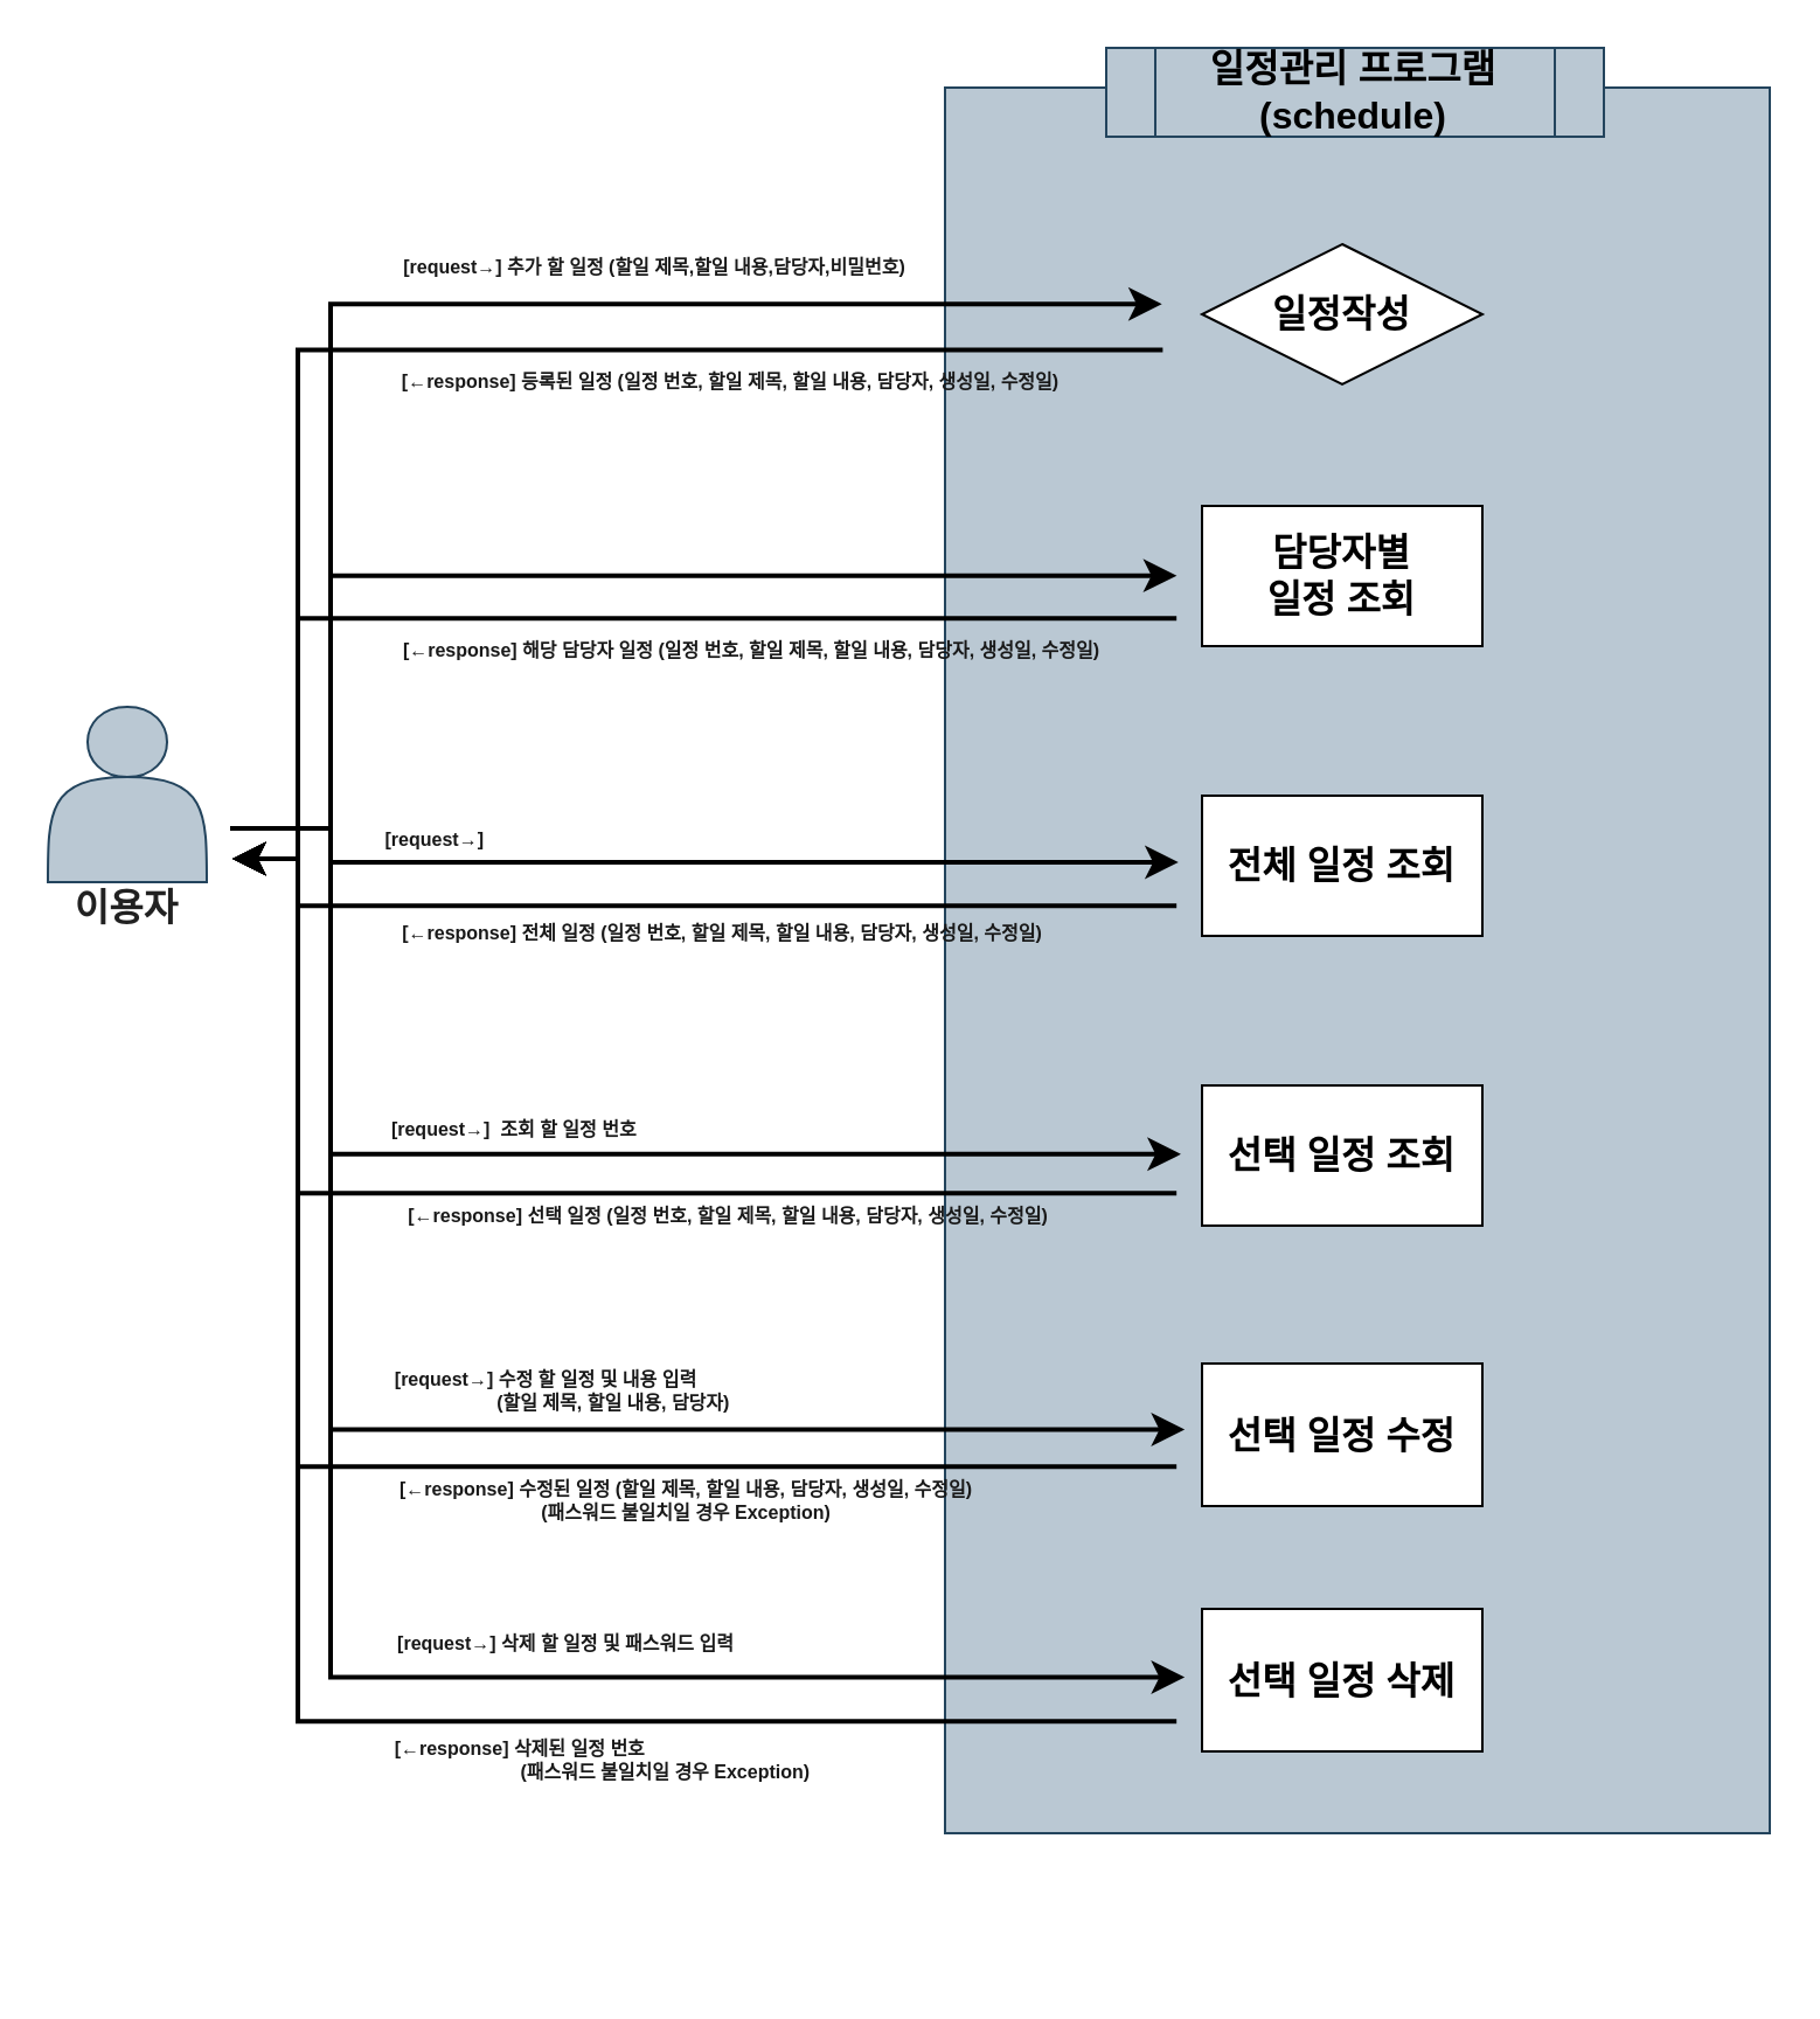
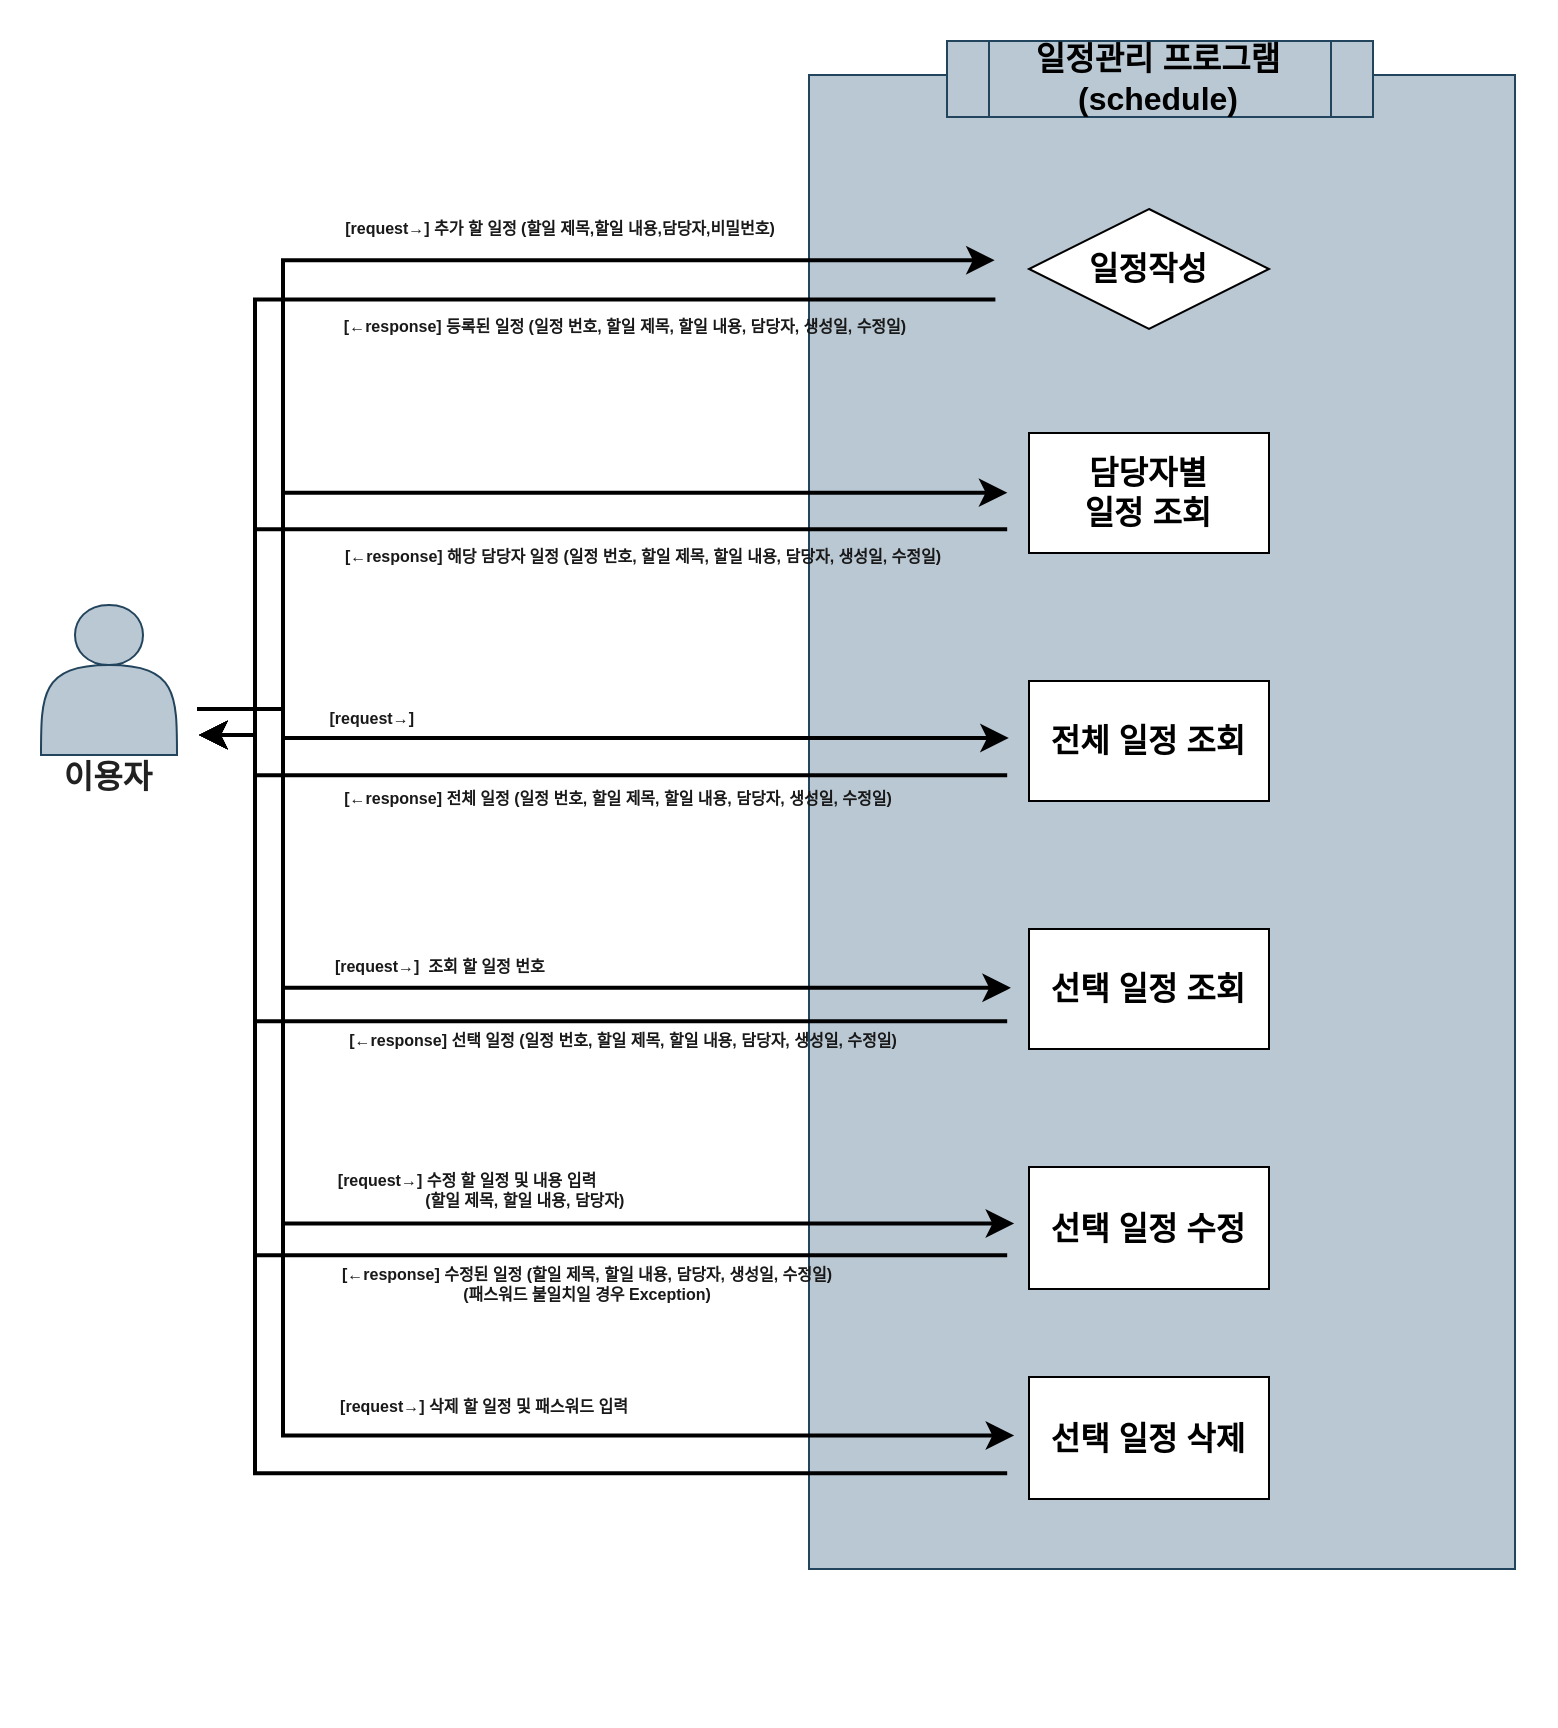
- <mxCell id="35" value="&lt;font style=&quot;font-size: 8px;&quot;&gt;[←response] 삭제된 일정 번호&amp;nbsp;&lt;br style=&quot;border-color: var(--border-color); font-size: 8px;&quot;&gt;&amp;nbsp; &amp;nbsp; &amp;nbsp; &amp;nbsp; &amp;nbsp; &amp;nbsp; &amp;nbsp; &amp;nbsp; &amp;nbsp; &amp;nbsp; &amp;nbsp; &amp;nbsp; &amp;nbsp; &amp;nbsp; &amp;nbsp; &amp;nbsp; &amp;nbsp; &amp;nbsp; &amp;nbsp; &amp;nbsp; &amp;nbsp; &amp;nbsp; &amp;nbsp; &amp;nbsp; &amp;nbsp; &amp;nbsp; &amp;nbsp; &amp;nbsp;(패스워드 불일치일 경우 Exception)&lt;/font&gt;" style="text;html=1;align=center;verticalAlign=middle;whiteSpace=wrap;rounded=0;fontSize=8;labelBackgroundColor=none;fontColor=#191919;fontStyle=1;movable=1;resizable=1;rotatable=1;deletable=1;editable=1;locked=0;connectable=1;" vertex="1" parent="1"><mxGeometry x="91" y="738" width="265" height="30" as="geometry" /></mxCell>
